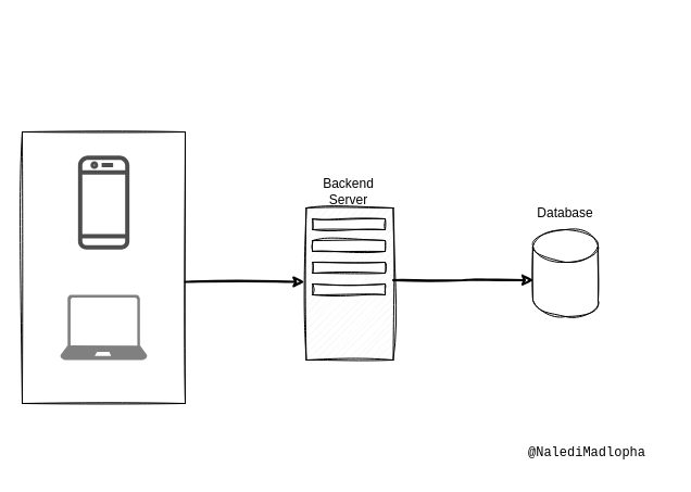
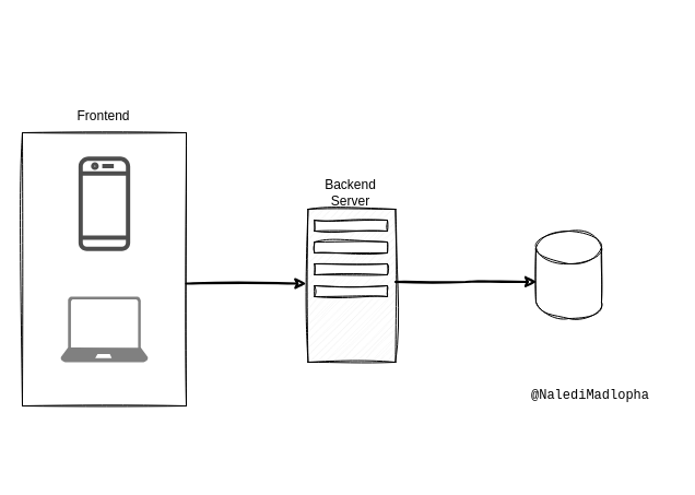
+ <mxCell id="4" value="Frontend" style="text;html=1;strokeColor=none;fillColor=none;align=center;verticalAlign=middle;whiteSpace=wrap;rounded=0;" parent="3" vertex="1"><mxGeometry x="34.29" width="81.429" height="30" as="geometry" /></mxCell>
- <mxCell id="22" value="&lt;div&gt;Database&lt;/div&gt;" style="text;html=1;strokeColor=none;fillColor=none;align=center;verticalAlign=middle;whiteSpace=wrap;rounded=0;fontSize=12;fontFamily=Helvetica;fontColor=default;" parent="20" vertex="1"><mxGeometry width="60" height="30" as="geometry" /></mxCell>
- <mxCell id="8" value="&lt;div style=&quot;font-size: 12px;&quot;&gt;&lt;blockquote style=&quot;font-size: 12px;&quot;&gt;&lt;font style=&quot;font-size: 12px;&quot; face=&quot;Courier New&quot;&gt;@NalediMadlopha&lt;/font&gt;&lt;/blockquote&gt;&lt;/div&gt;" style="text;html=1;strokeColor=none;fillColor=none;align=center;verticalAlign=middle;whiteSpace=wrap;rounded=0;fontSize=12;fontFamily=Helvetica;fontColor=default;sketch=1;curveFitting=1;jiggle=2;fillOpacity=100;" parent="1" vertex="1"><mxGeometry x="480" y="401" width="120" height="30" as="geometry" /></mxCell>
+ <mxCell id="8" value="&lt;div style=&quot;font-size: 12px;&quot;&gt;&lt;blockquote style=&quot;font-size: 12px;&quot;&gt;&lt;font style=&quot;font-size: 12px;&quot; face=&quot;Courier New&quot;&gt;@NalediMadlopha&lt;/font&gt;&lt;/blockquote&gt;&lt;/div&gt;" style="text;html=1;strokeColor=none;fillColor=none;align=center;verticalAlign=middle;whiteSpace=wrap;rounded=0;fontSize=12;fontFamily=Helvetica;fontColor=default;sketch=1;curveFitting=1;jiggle=2;fillOpacity=100;" parent="1" vertex="1"><mxGeometry x="480" y="346" width="120" height="30" as="geometry" /></mxCell>
